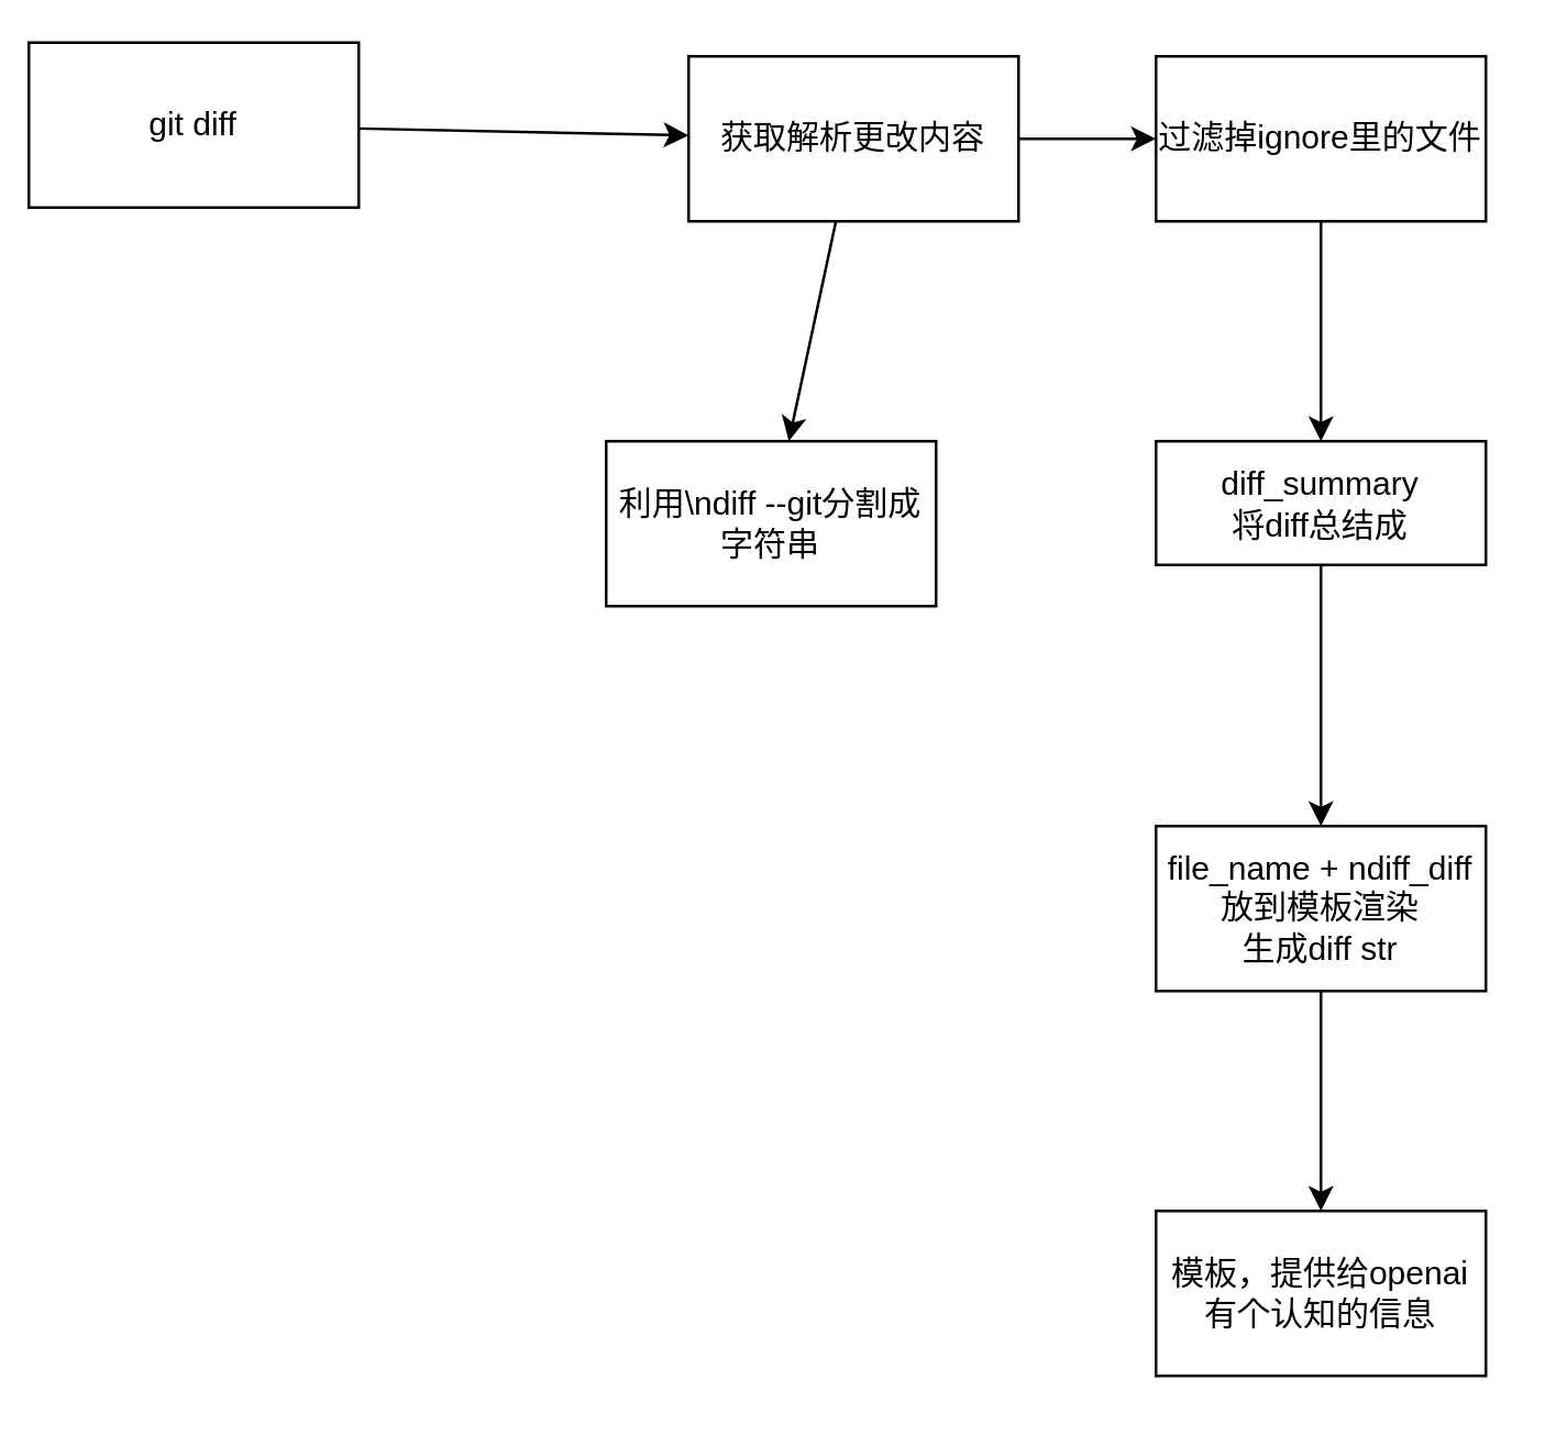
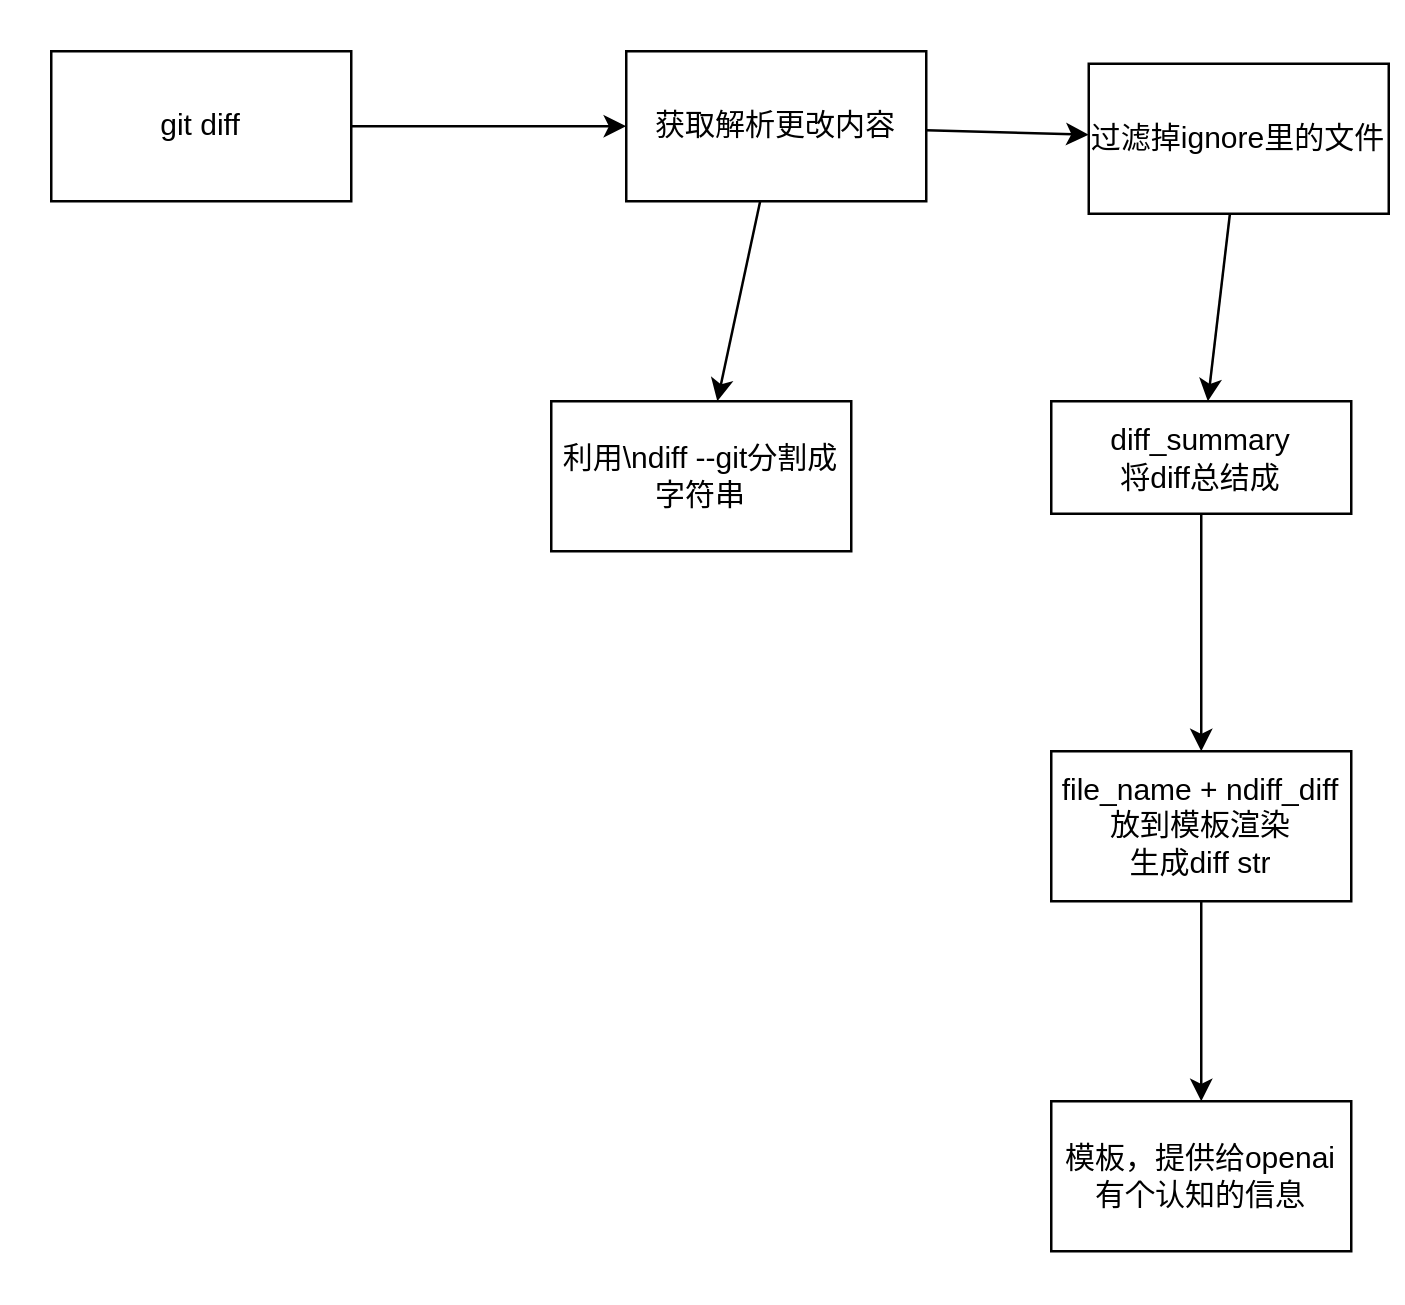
- <mxCell id="3" value="git diff" style="rounded=0;whiteSpace=wrap;html=1;" vertex="1" parent="1"><mxGeometry x="10" y="15" width="120" height="60" as="geometry" /></mxCell>
+ <mxCell id="3" value="git diff" style="rounded=0;whiteSpace=wrap;html=1;" vertex="1" parent="1"><mxGeometry x="20" y="20" width="120" height="60" as="geometry" /></mxCell>
- <mxCell id="9" value="过滤掉ignore里的文件" style="whiteSpace=wrap;html=1;rounded=0;" vertex="1" parent="1"><mxGeometry x="420" y="20" width="120" height="60" as="geometry" /></mxCell>
+ <mxCell id="9" value="过滤掉ignore里的文件" style="whiteSpace=wrap;html=1;rounded=0;" vertex="1" parent="1"><mxGeometry x="435" y="25" width="120" height="60" as="geometry" /></mxCell>
